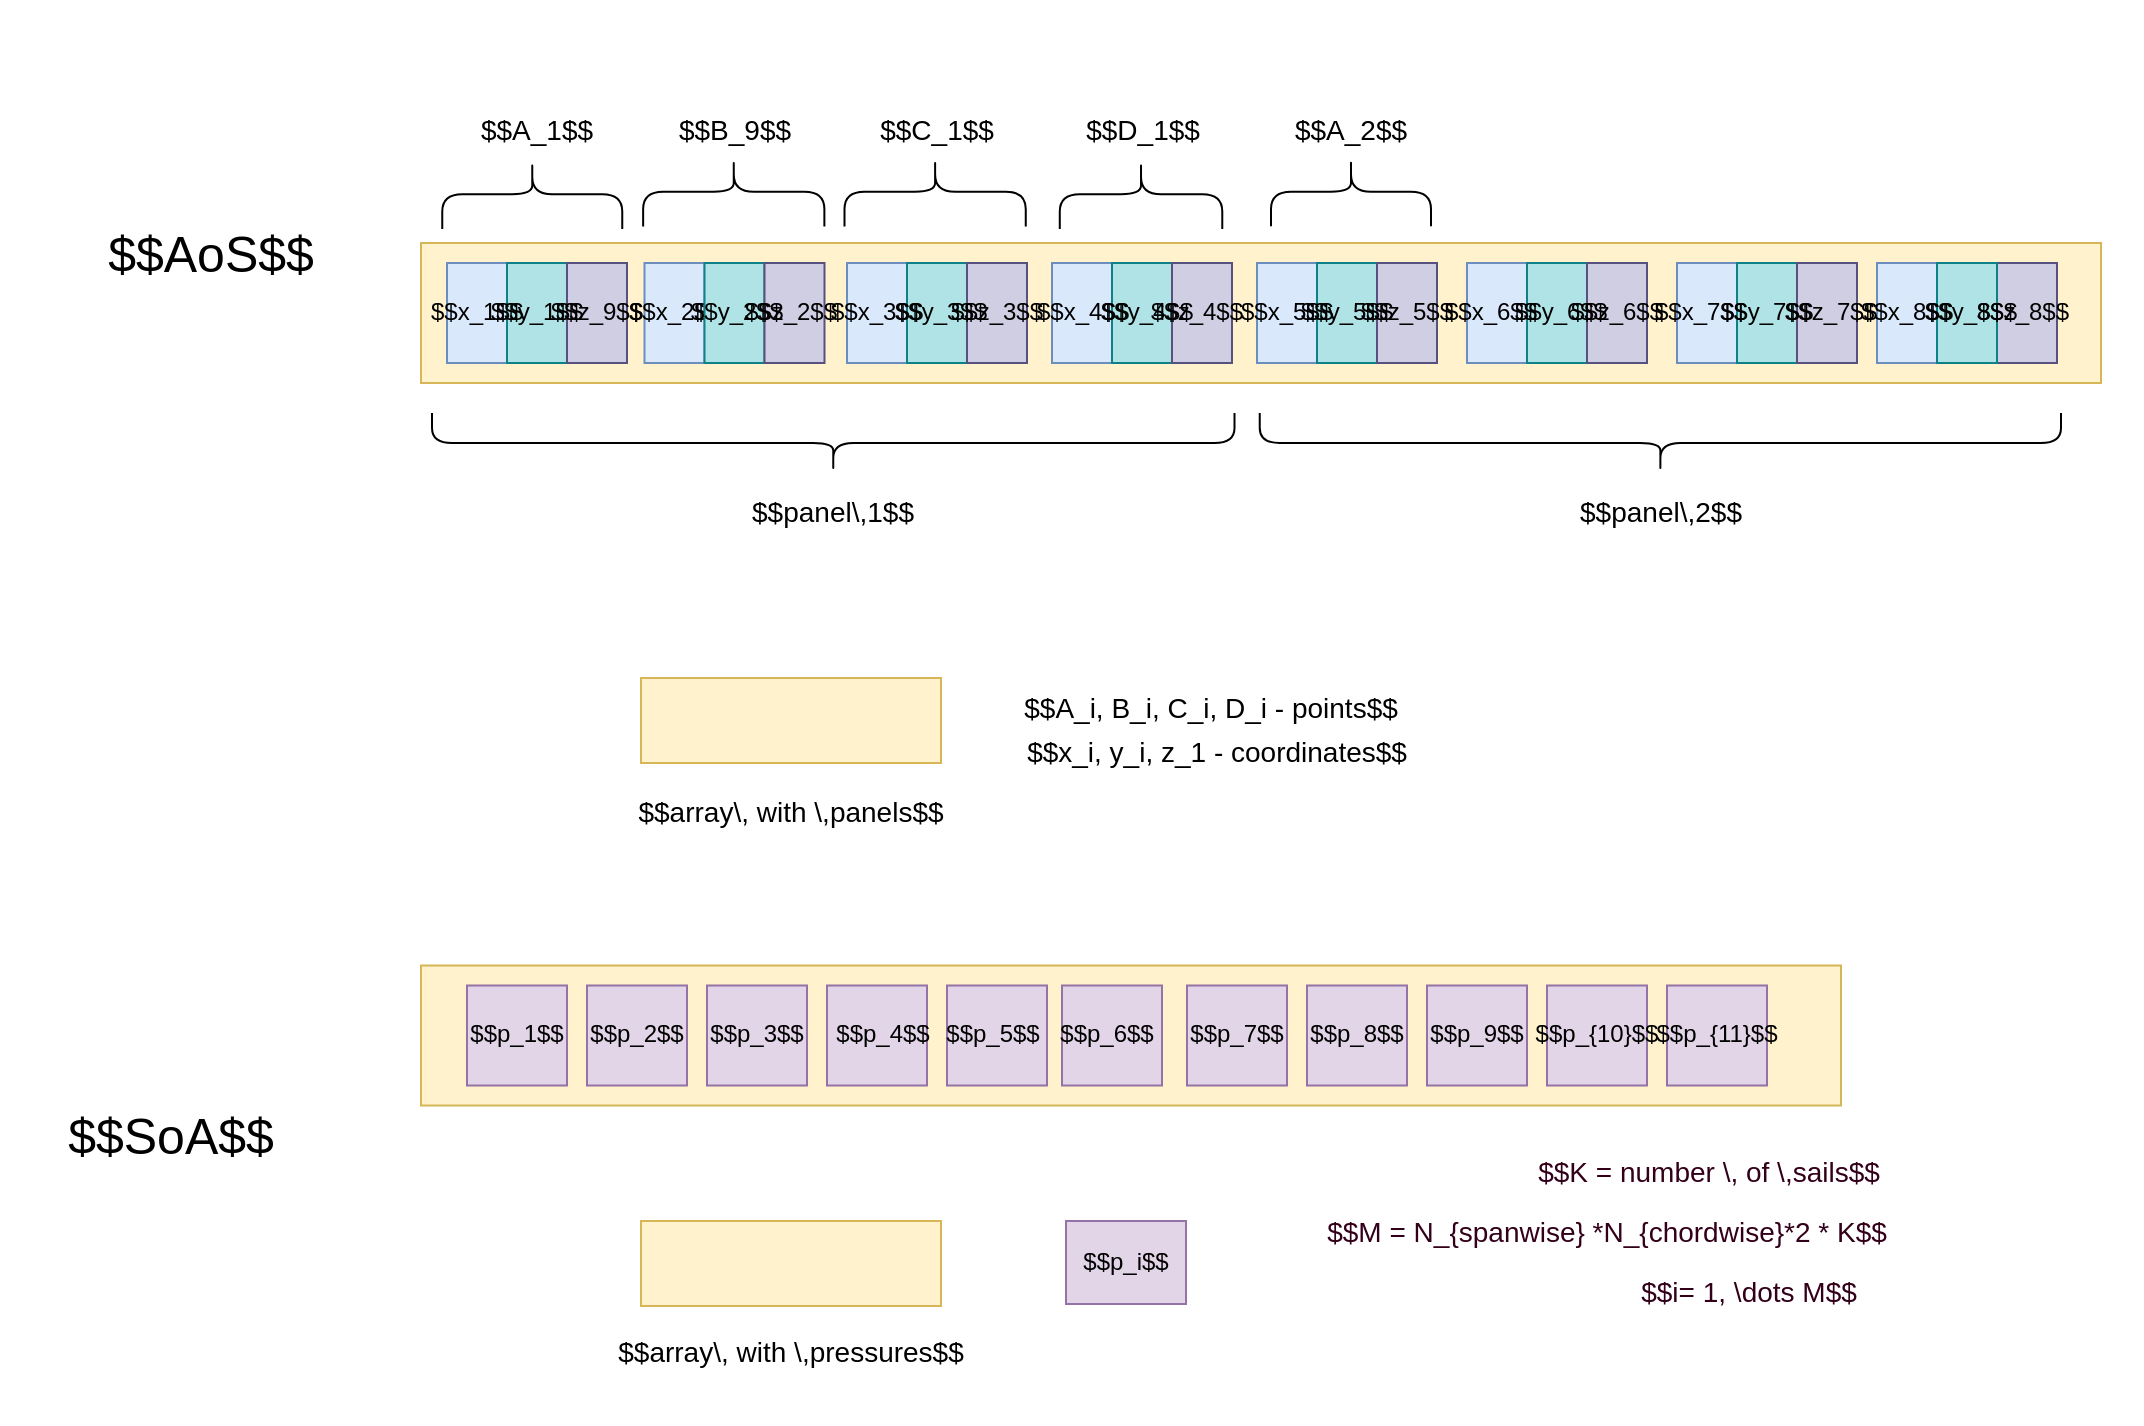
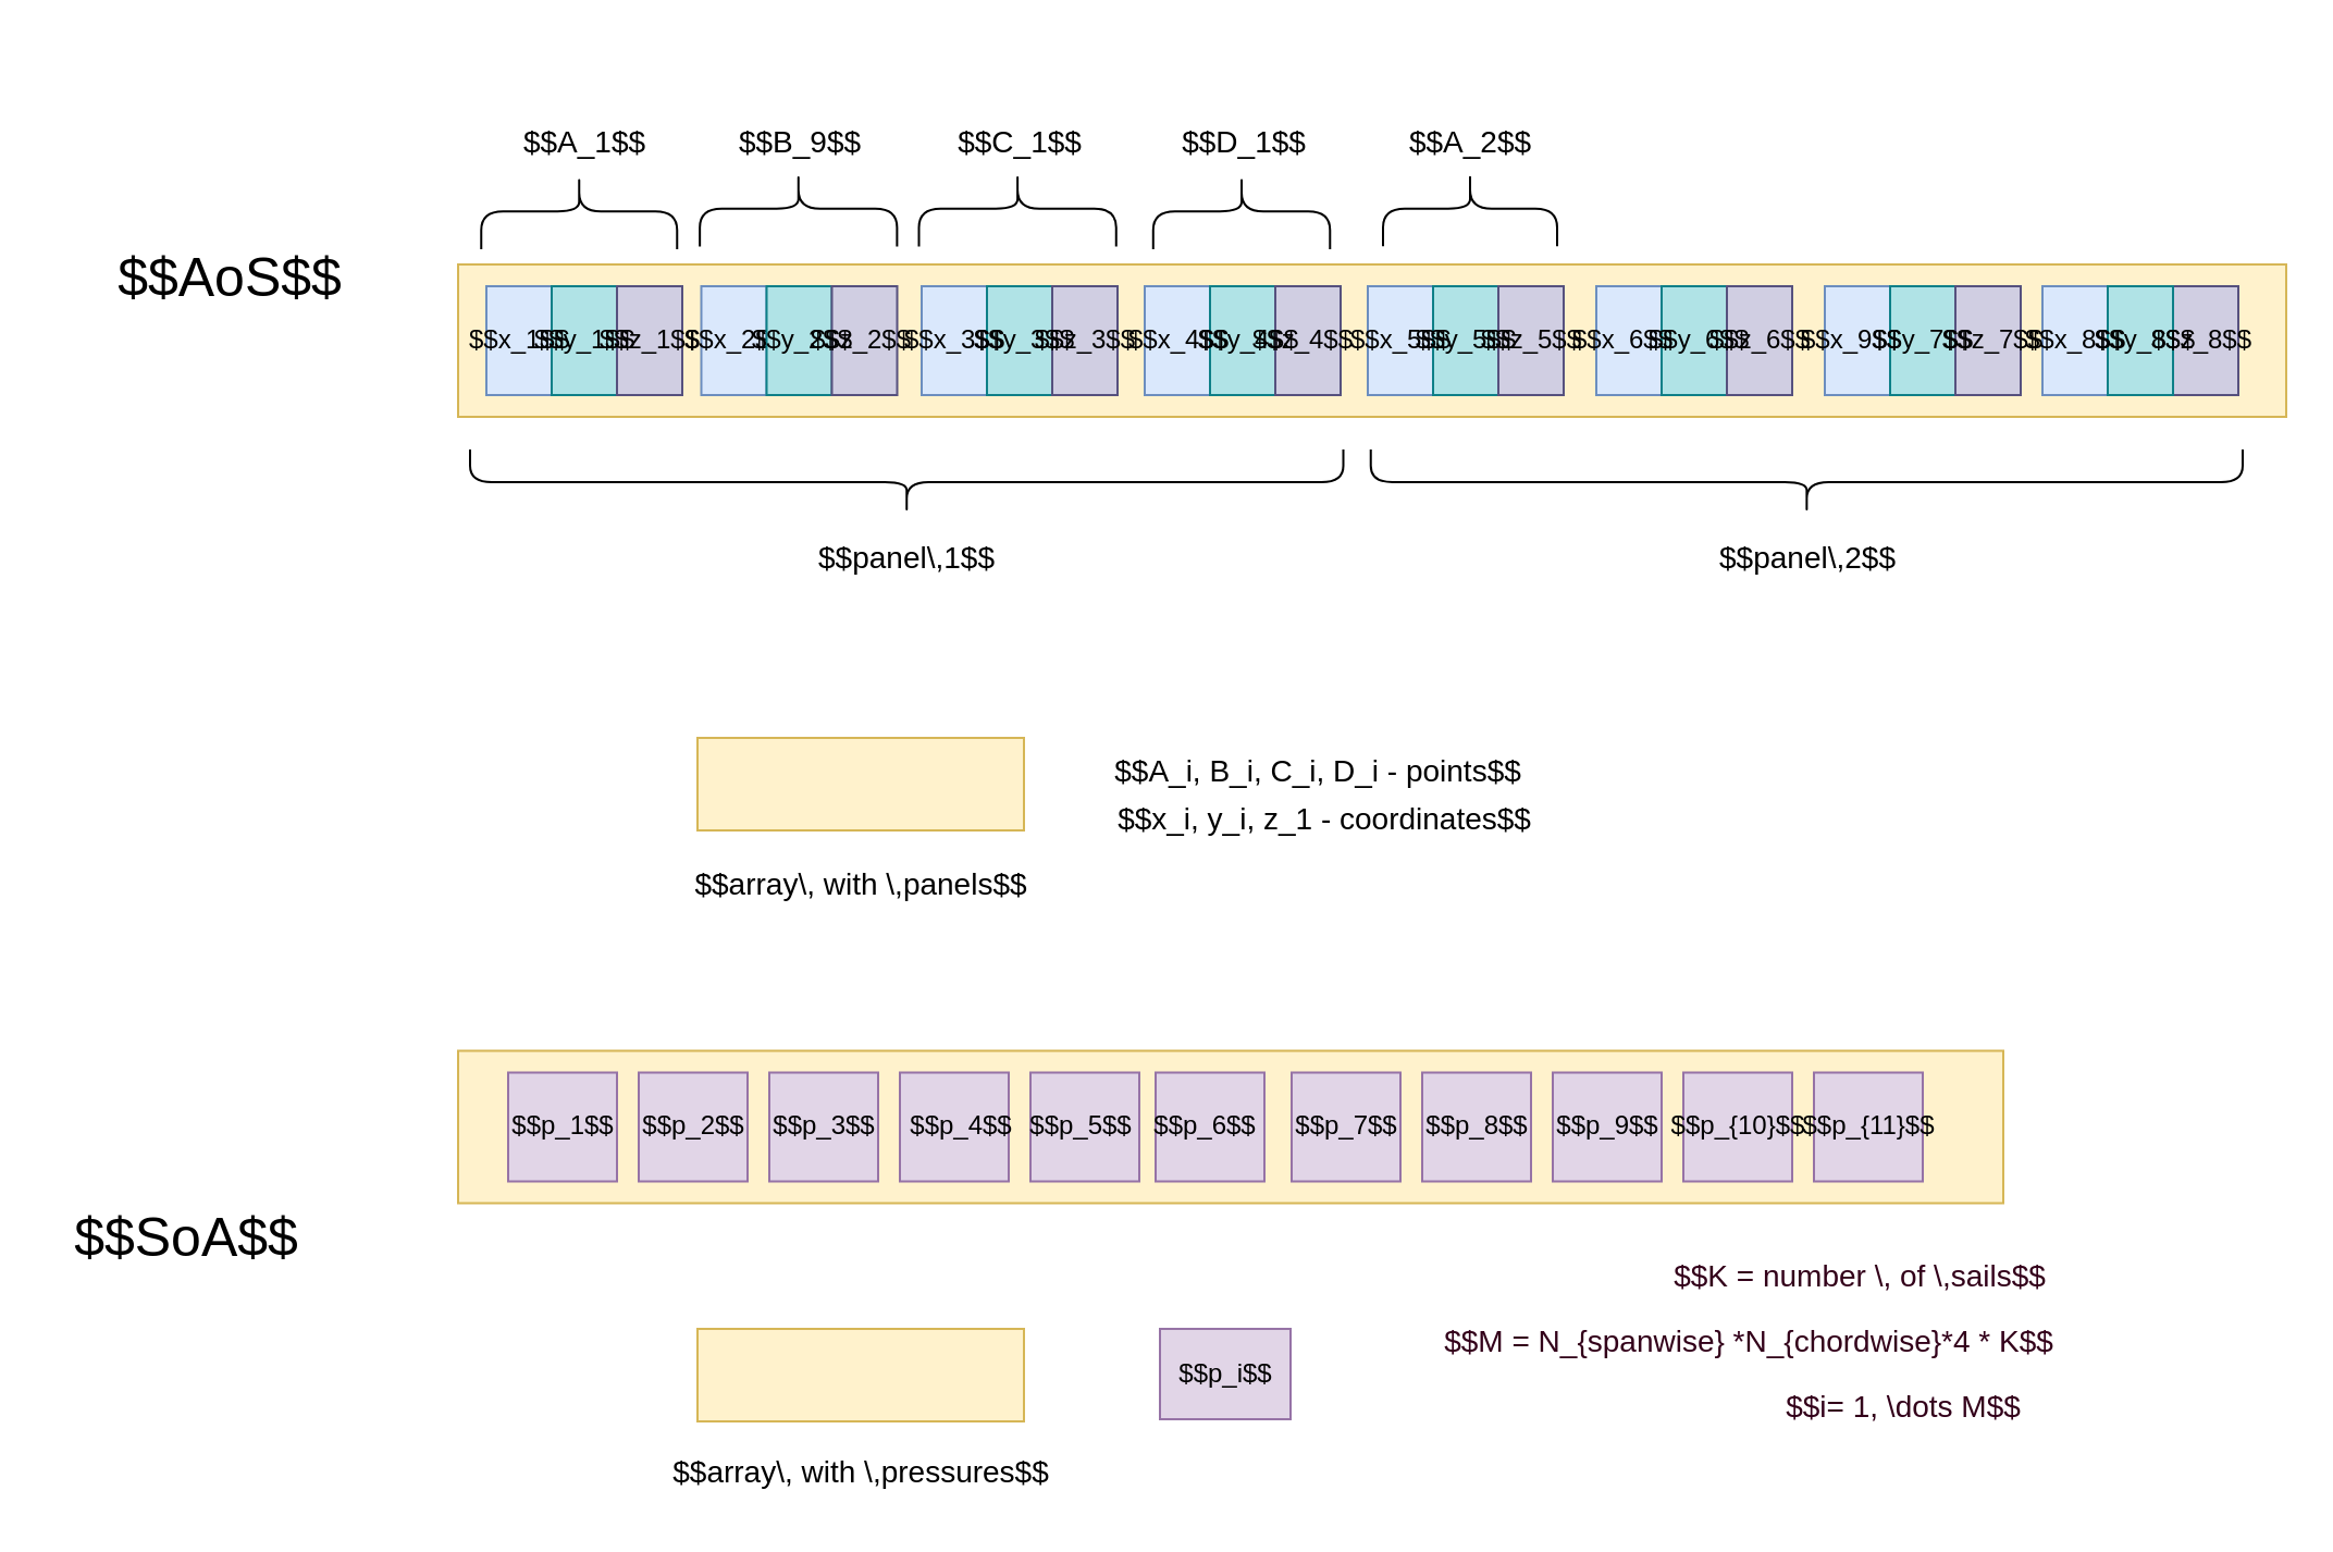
- <mxCell id="40" value="&lt;div&gt;$$z_9$$&lt;/div&gt;" style="text;html=1;align=center;verticalAlign=middle;resizable=0;points=[];autosize=1;strokeColor=none;fillColor=none;" vertex="1" parent="1"><mxGeometry x="263" y="141" width="70" height="30" as="geometry" /></mxCell>
+ <mxCell id="40" value="&lt;div&gt;$$z_1$$&lt;/div&gt;" style="text;html=1;align=center;verticalAlign=middle;resizable=0;points=[];autosize=1;strokeColor=none;fillColor=none;" vertex="1" parent="1"><mxGeometry x="263" y="141" width="70" height="30" as="geometry" /></mxCell>
- <mxCell id="46" value="&lt;div&gt;$$x_7$$&lt;/div&gt;" style="text;html=1;align=center;verticalAlign=middle;resizable=0;points=[];autosize=1;strokeColor=none;fillColor=none;" vertex="1" parent="1"><mxGeometry x="815" y="141" width="70" height="30" as="geometry" /></mxCell>
+ <mxCell id="46" value="&lt;div&gt;$$x_9$$&lt;/div&gt;" style="text;html=1;align=center;verticalAlign=middle;resizable=0;points=[];autosize=1;strokeColor=none;fillColor=none;" vertex="1" parent="1"><mxGeometry x="815" y="141" width="70" height="30" as="geometry" /></mxCell>
- <mxCell id="10" value="$$M = N_{spanwise} *N_{chordwise}*2 * K$$" style="text;html=1;align=center;verticalAlign=middle;resizable=0;points=[];autosize=1;strokeColor=none;fillColor=none;fontColor=#33001A;fontSize=14;" parent="1" vertex="1"><mxGeometry x="653" y="601" width="300" height="30" as="geometry" /></mxCell>
+ <mxCell id="10" value="$$M = N_{spanwise} *N_{chordwise}*4 * K$$" style="text;html=1;align=center;verticalAlign=middle;resizable=0;points=[];autosize=1;strokeColor=none;fillColor=none;fontColor=#33001A;fontSize=14;" parent="1" vertex="1"><mxGeometry x="653" y="601" width="300" height="30" as="geometry" /></mxCell>
